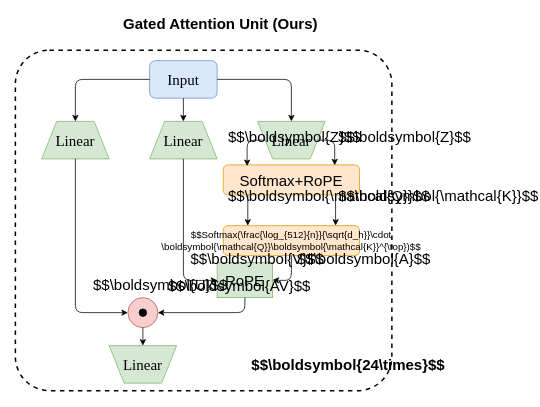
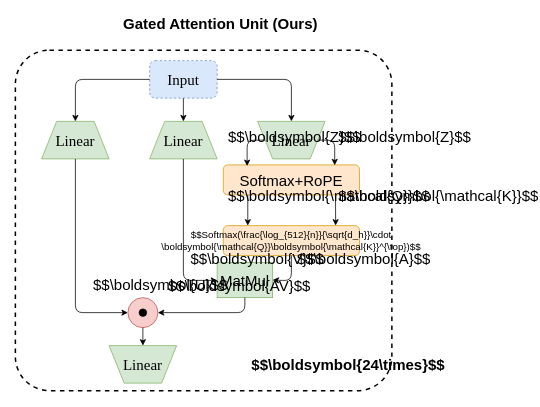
- <mxCell id="3" value="&lt;font style=&quot;font-size: 20px&quot; face=&quot;Verdana&quot;&gt;Input&lt;/font&gt;" style="rounded=1;whiteSpace=wrap;html=1;fillColor=#dae8fc;strokeColor=#6c8ebf;" parent="1" vertex="1"><mxGeometry x="199" y="80" width="90" height="50" as="geometry" /></mxCell>
+ <mxCell id="3" value="&lt;font style=&quot;font-size: 20px&quot; face=&quot;Verdana&quot;&gt;Input&lt;/font&gt;" style="rounded=1;whiteSpace=wrap;html=1;fillColor=#dae8fc;strokeColor=#6c8ebf;dashed=1;" parent="1" vertex="1"><mxGeometry x="199" y="80" width="90" height="50" as="geometry" /></mxCell>
- <mxCell id="18" value="&lt;font style=&quot;font-size: 20px&quot;&gt;RoPE&lt;/font&gt;" style="rounded=0;whiteSpace=wrap;html=1;fillColor=#d5e8d4;strokeColor=#82b366;" parent="1" vertex="1"><mxGeometry x="289" y="349" width="74" height="47" as="geometry" /></mxCell>
+ <mxCell id="18" value="&lt;font style=&quot;font-size: 20px&quot;&gt;MatMul&lt;/font&gt;" style="rounded=0;whiteSpace=wrap;html=1;fillColor=#d5e8d4;strokeColor=#82b366;" parent="1" vertex="1"><mxGeometry x="289" y="349" width="74" height="47" as="geometry" /></mxCell>
